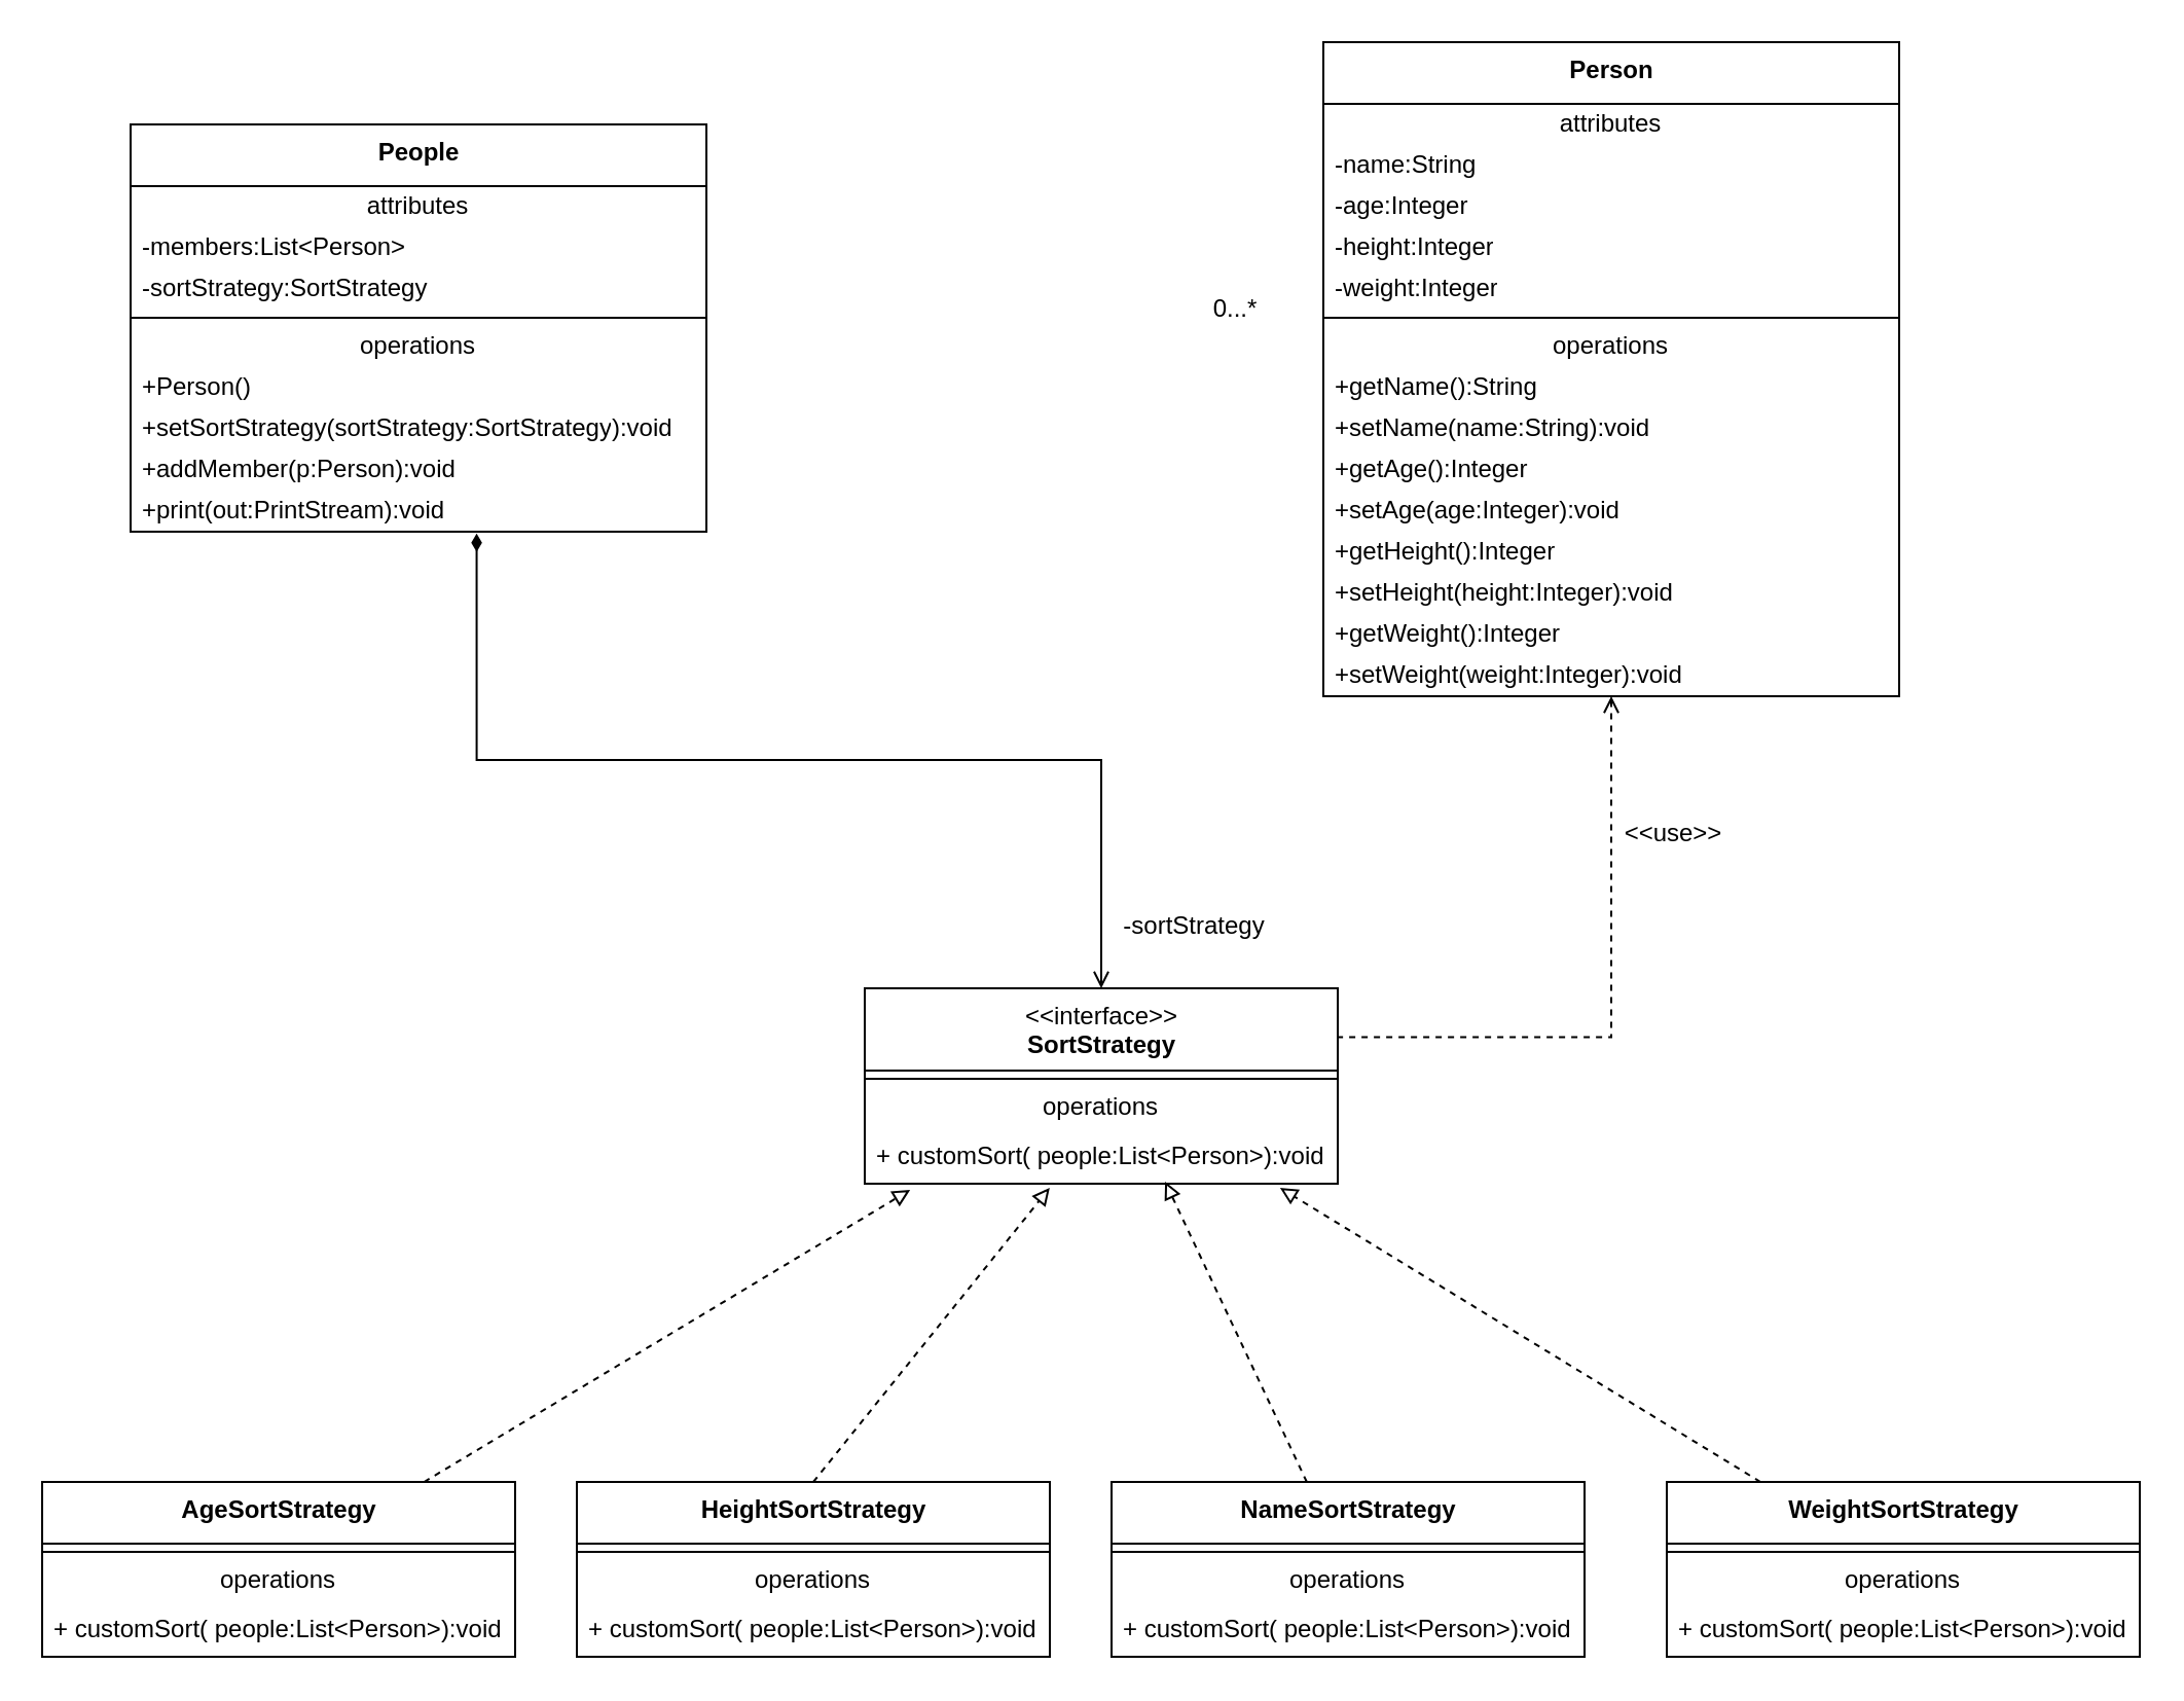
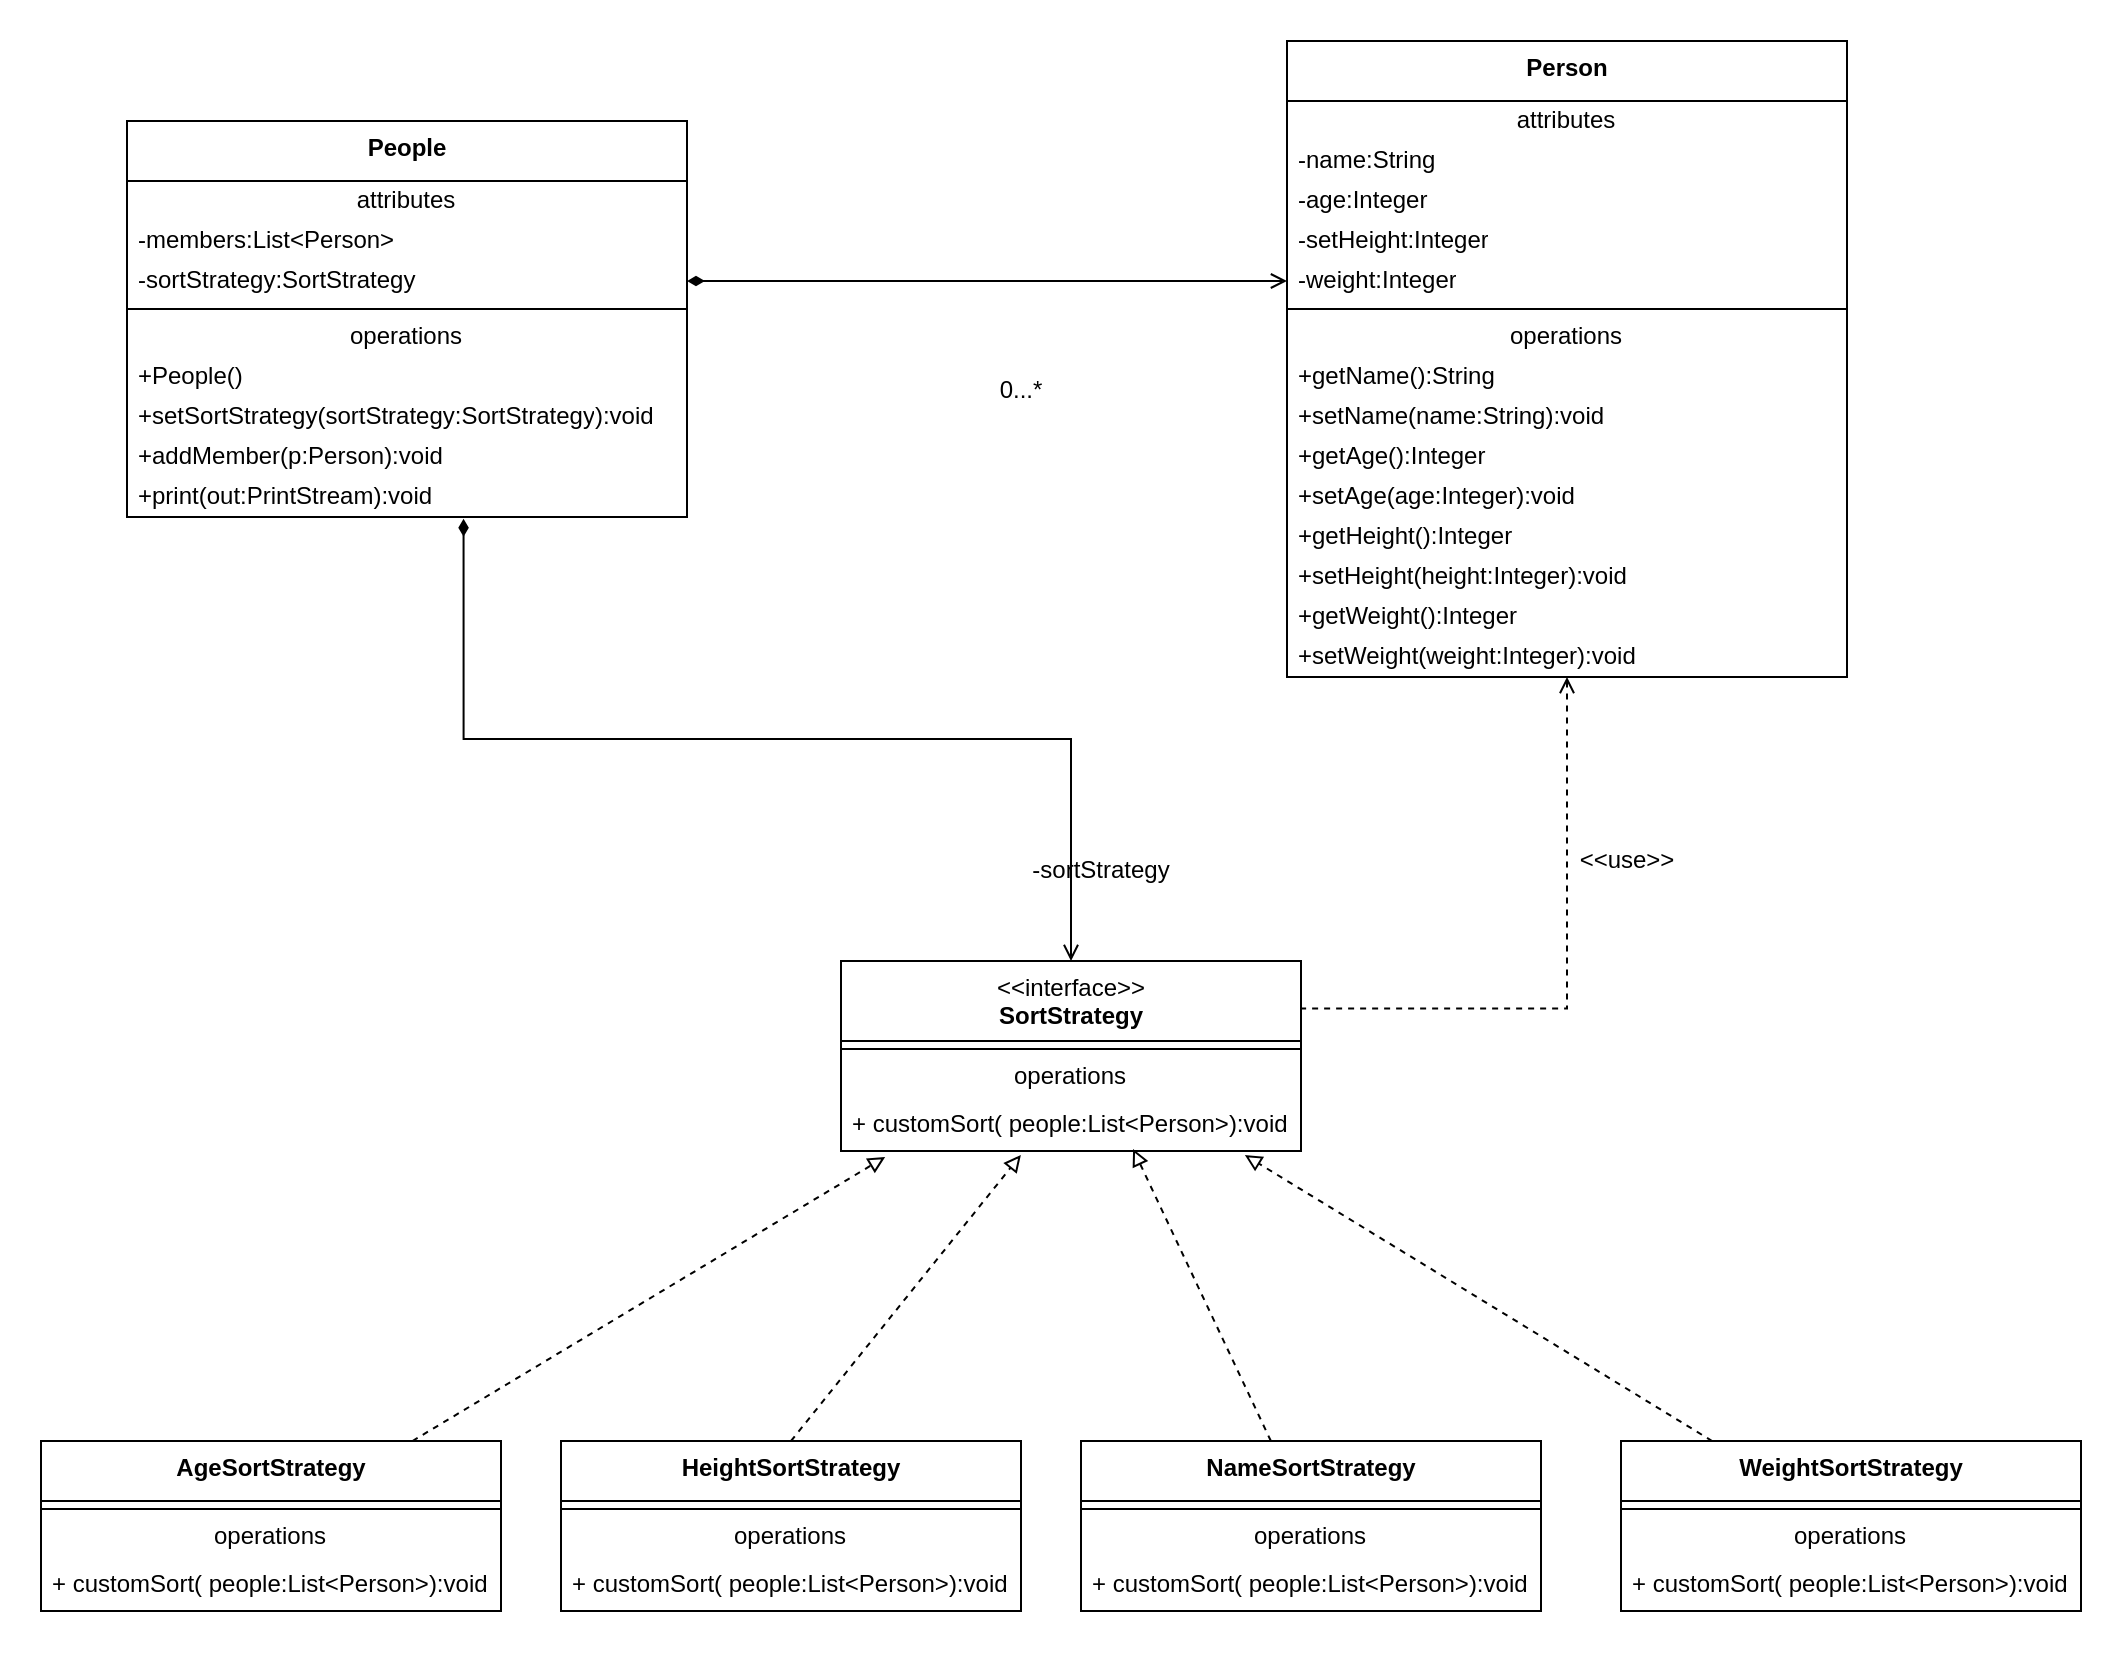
- <mxCell id="42" value="-height:Integer" style="text;html=1;strokeColor=none;fillColor=none;align=left;verticalAlign=middle;spacingLeft=4;spacingRight=4;overflow=hidden;rotatable=0;points=[[0,0.5],[1,0.5]];portConstraint=eastwest;" vertex="1" parent="38"><mxGeometry y="90" width="280" height="20" as="geometry" /></mxCell>
+ <mxCell id="42" value="-setHeight:Integer" style="text;html=1;strokeColor=none;fillColor=none;align=left;verticalAlign=middle;spacingLeft=4;spacingRight=4;overflow=hidden;rotatable=0;points=[[0,0.5],[1,0.5]];portConstraint=eastwest;" vertex="1" parent="38"><mxGeometry y="90" width="280" height="20" as="geometry" /></mxCell>
+ <mxCell id="54" style="edgeStyle=none;rounded=0;orthogonalLoop=1;jettySize=auto;html=1;entryX=0;entryY=0.5;entryDx=0;entryDy=0;fontColor=#000000;endArrow=open;endFill=0;startArrow=diamondThin;startFill=1;" edge="1" parent="1" source="30" target="43"><mxGeometry relative="1" as="geometry" /></mxCell>
- <mxCell id="55" value="0...*" style="text;html=1;align=center;verticalAlign=middle;resizable=0;points=[];autosize=1;strokeColor=none;fillColor=none;fontColor=#000000;" vertex="1" parent="1"><mxGeometry x="580" y="140" width="40" height="20" as="geometry" /></mxCell>
+ <mxCell id="55" value="0...*" style="text;html=1;align=center;verticalAlign=middle;resizable=0;points=[];autosize=1;strokeColor=none;fillColor=none;fontColor=#000000;" vertex="1" parent="1"><mxGeometry x="490" y="185" width="40" height="20" as="geometry" /></mxCell>
- <mxCell id="33" value="+Person()" style="text;html=1;strokeColor=none;fillColor=none;align=left;verticalAlign=middle;spacingLeft=4;spacingRight=4;overflow=hidden;rotatable=0;points=[[0,0.5],[1,0.5]];portConstraint=eastwest;" vertex="1" parent="27"><mxGeometry y="118" width="280" height="20" as="geometry" /></mxCell>
+ <mxCell id="33" value="+People()" style="text;html=1;strokeColor=none;fillColor=none;align=left;verticalAlign=middle;spacingLeft=4;spacingRight=4;overflow=hidden;rotatable=0;points=[[0,0.5],[1,0.5]];portConstraint=eastwest;" vertex="1" parent="27"><mxGeometry y="118" width="280" height="20" as="geometry" /></mxCell>
- <mxCell id="57" value="&amp;lt;&amp;lt;use&amp;gt;&amp;gt;" style="text;html=1;align=center;verticalAlign=middle;resizable=0;points=[];autosize=1;strokeColor=none;fillColor=none;fontColor=#000000;" vertex="1" parent="1"><mxGeometry x="783" y="395" width="60" height="20" as="geometry" /></mxCell>
+ <mxCell id="57" value="&amp;lt;&amp;lt;use&amp;gt;&amp;gt;" style="text;html=1;align=center;verticalAlign=middle;resizable=0;points=[];autosize=1;strokeColor=none;fillColor=none;fontColor=#000000;" vertex="1" parent="1"><mxGeometry x="783" y="420" width="60" height="20" as="geometry" /></mxCell>
- <mxCell id="56" value="-sortStrategy" style="text;html=1;align=center;verticalAlign=middle;resizable=0;points=[];autosize=1;strokeColor=none;fillColor=none;fontColor=#000000;" vertex="1" parent="1"><mxGeometry x="540" y="440" width="80" height="20" as="geometry" /></mxCell>
+ <mxCell id="56" value="-sortStrategy" style="text;html=1;align=center;verticalAlign=middle;resizable=0;points=[];autosize=1;strokeColor=none;fillColor=none;fontColor=#000000;" vertex="1" parent="1"><mxGeometry x="510" y="425" width="80" height="20" as="geometry" /></mxCell>
